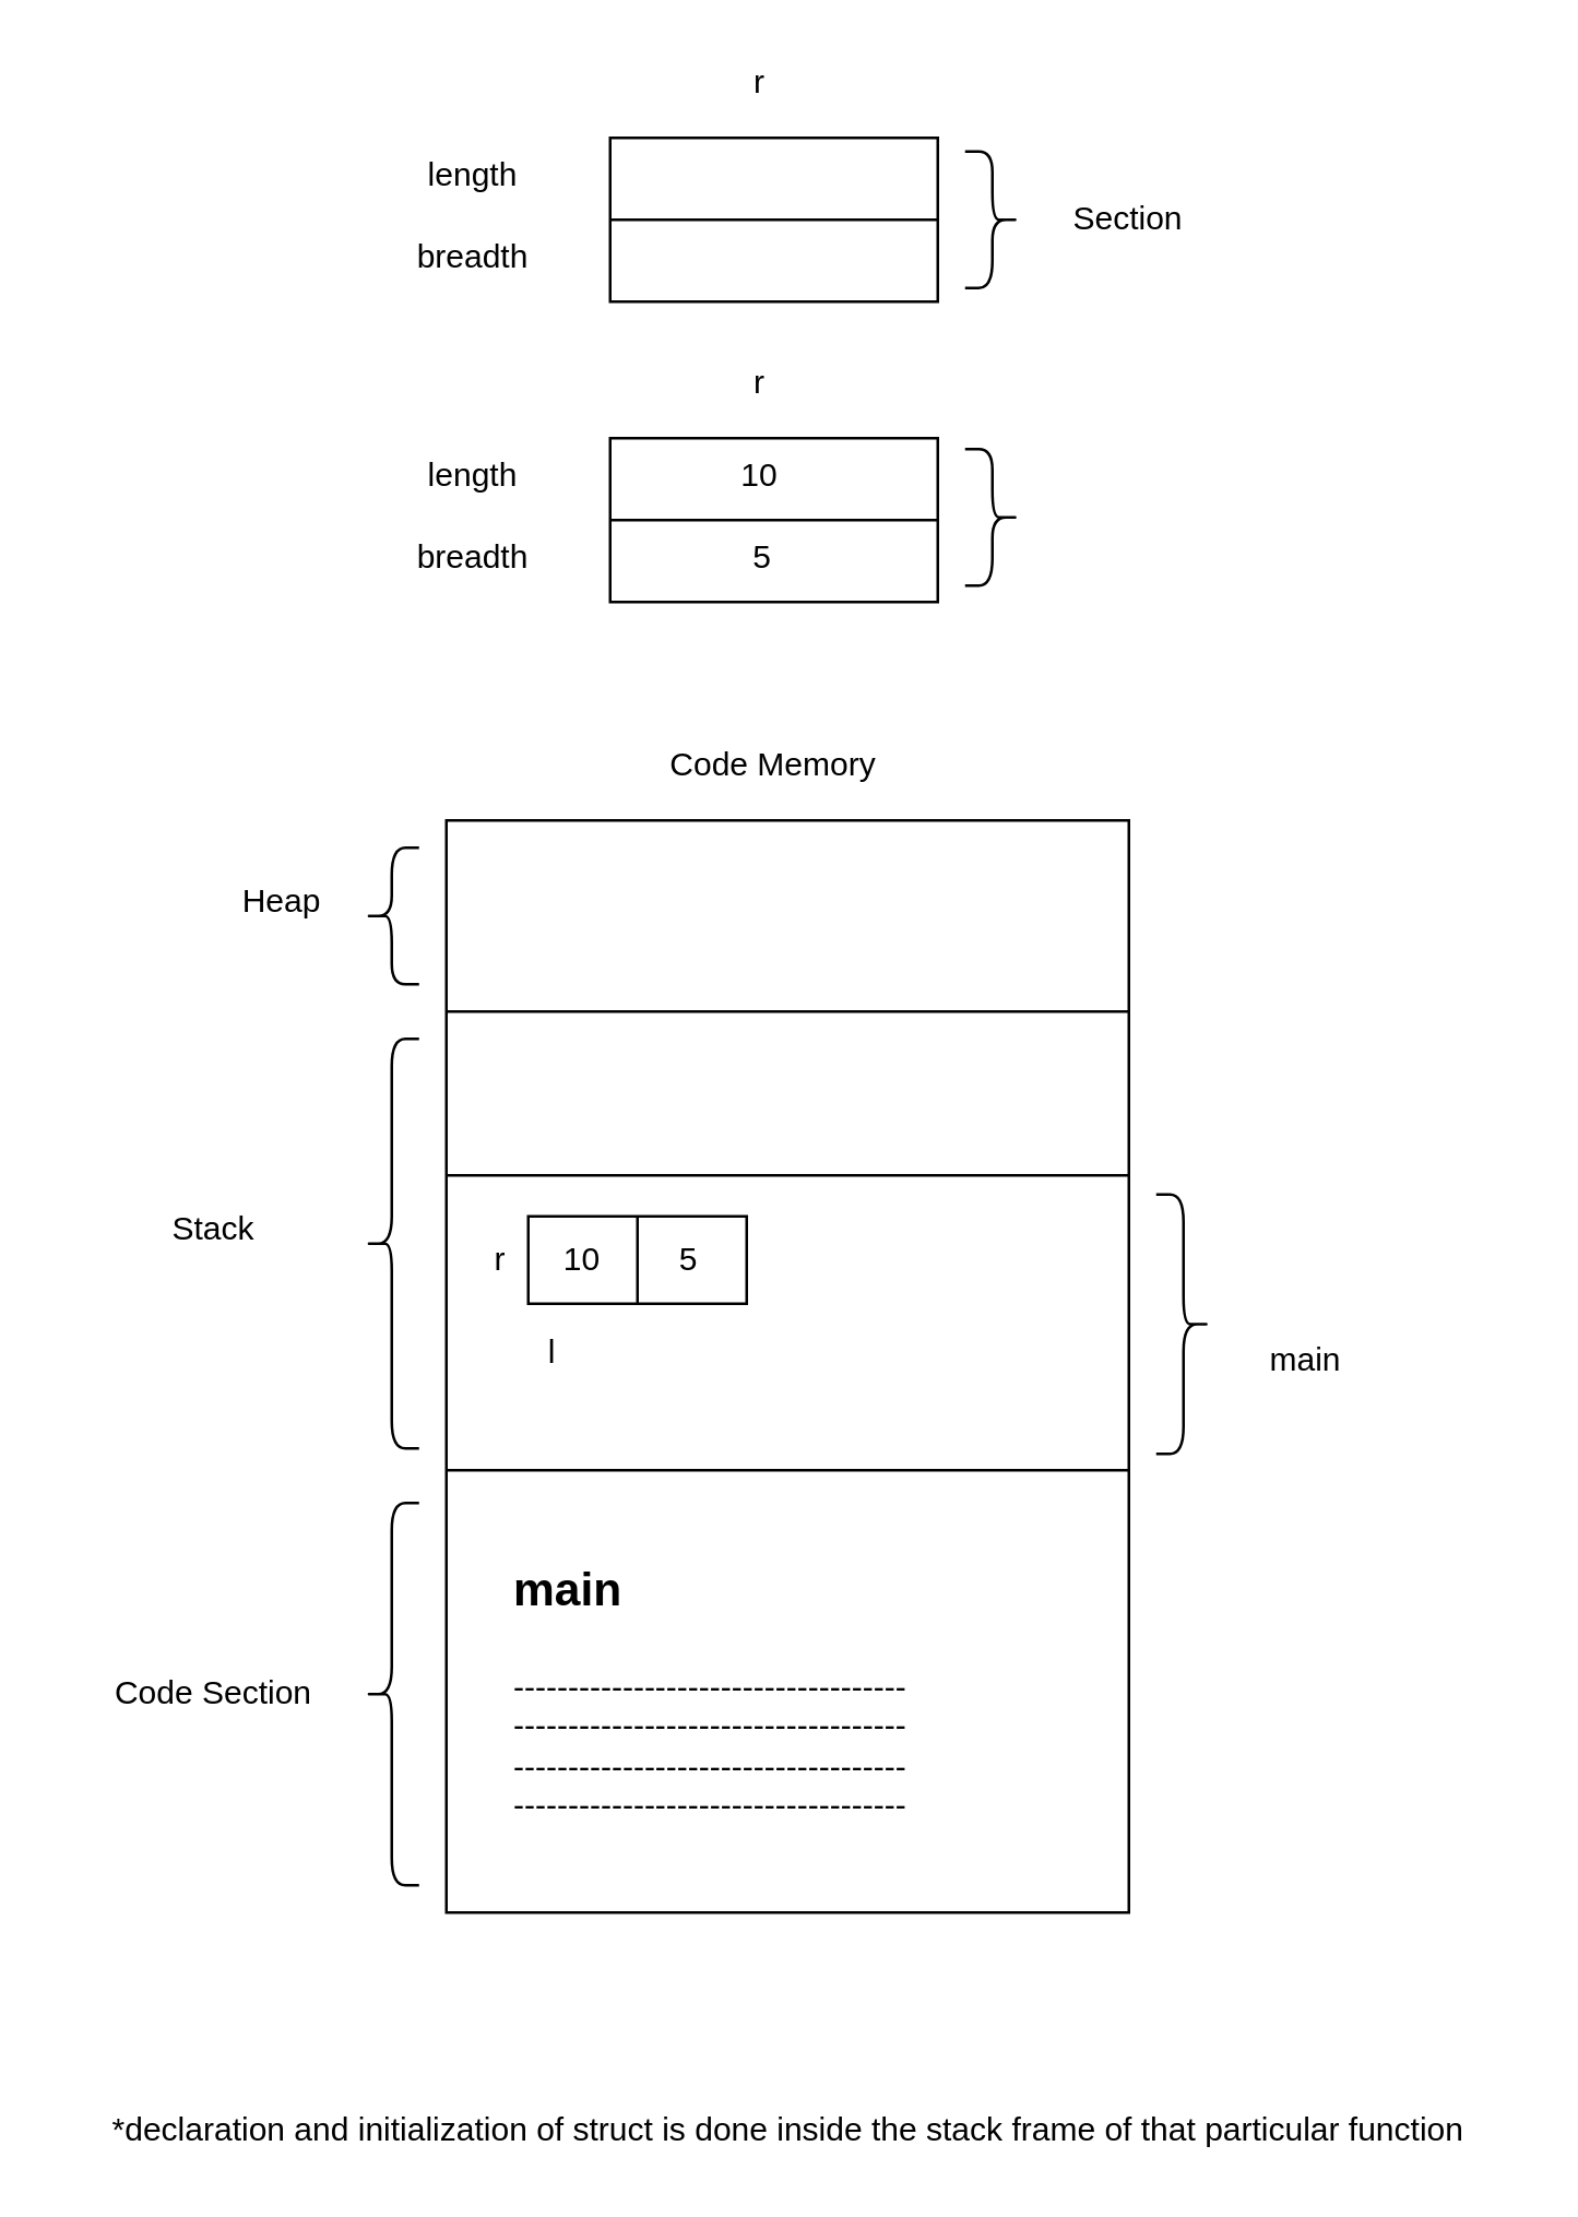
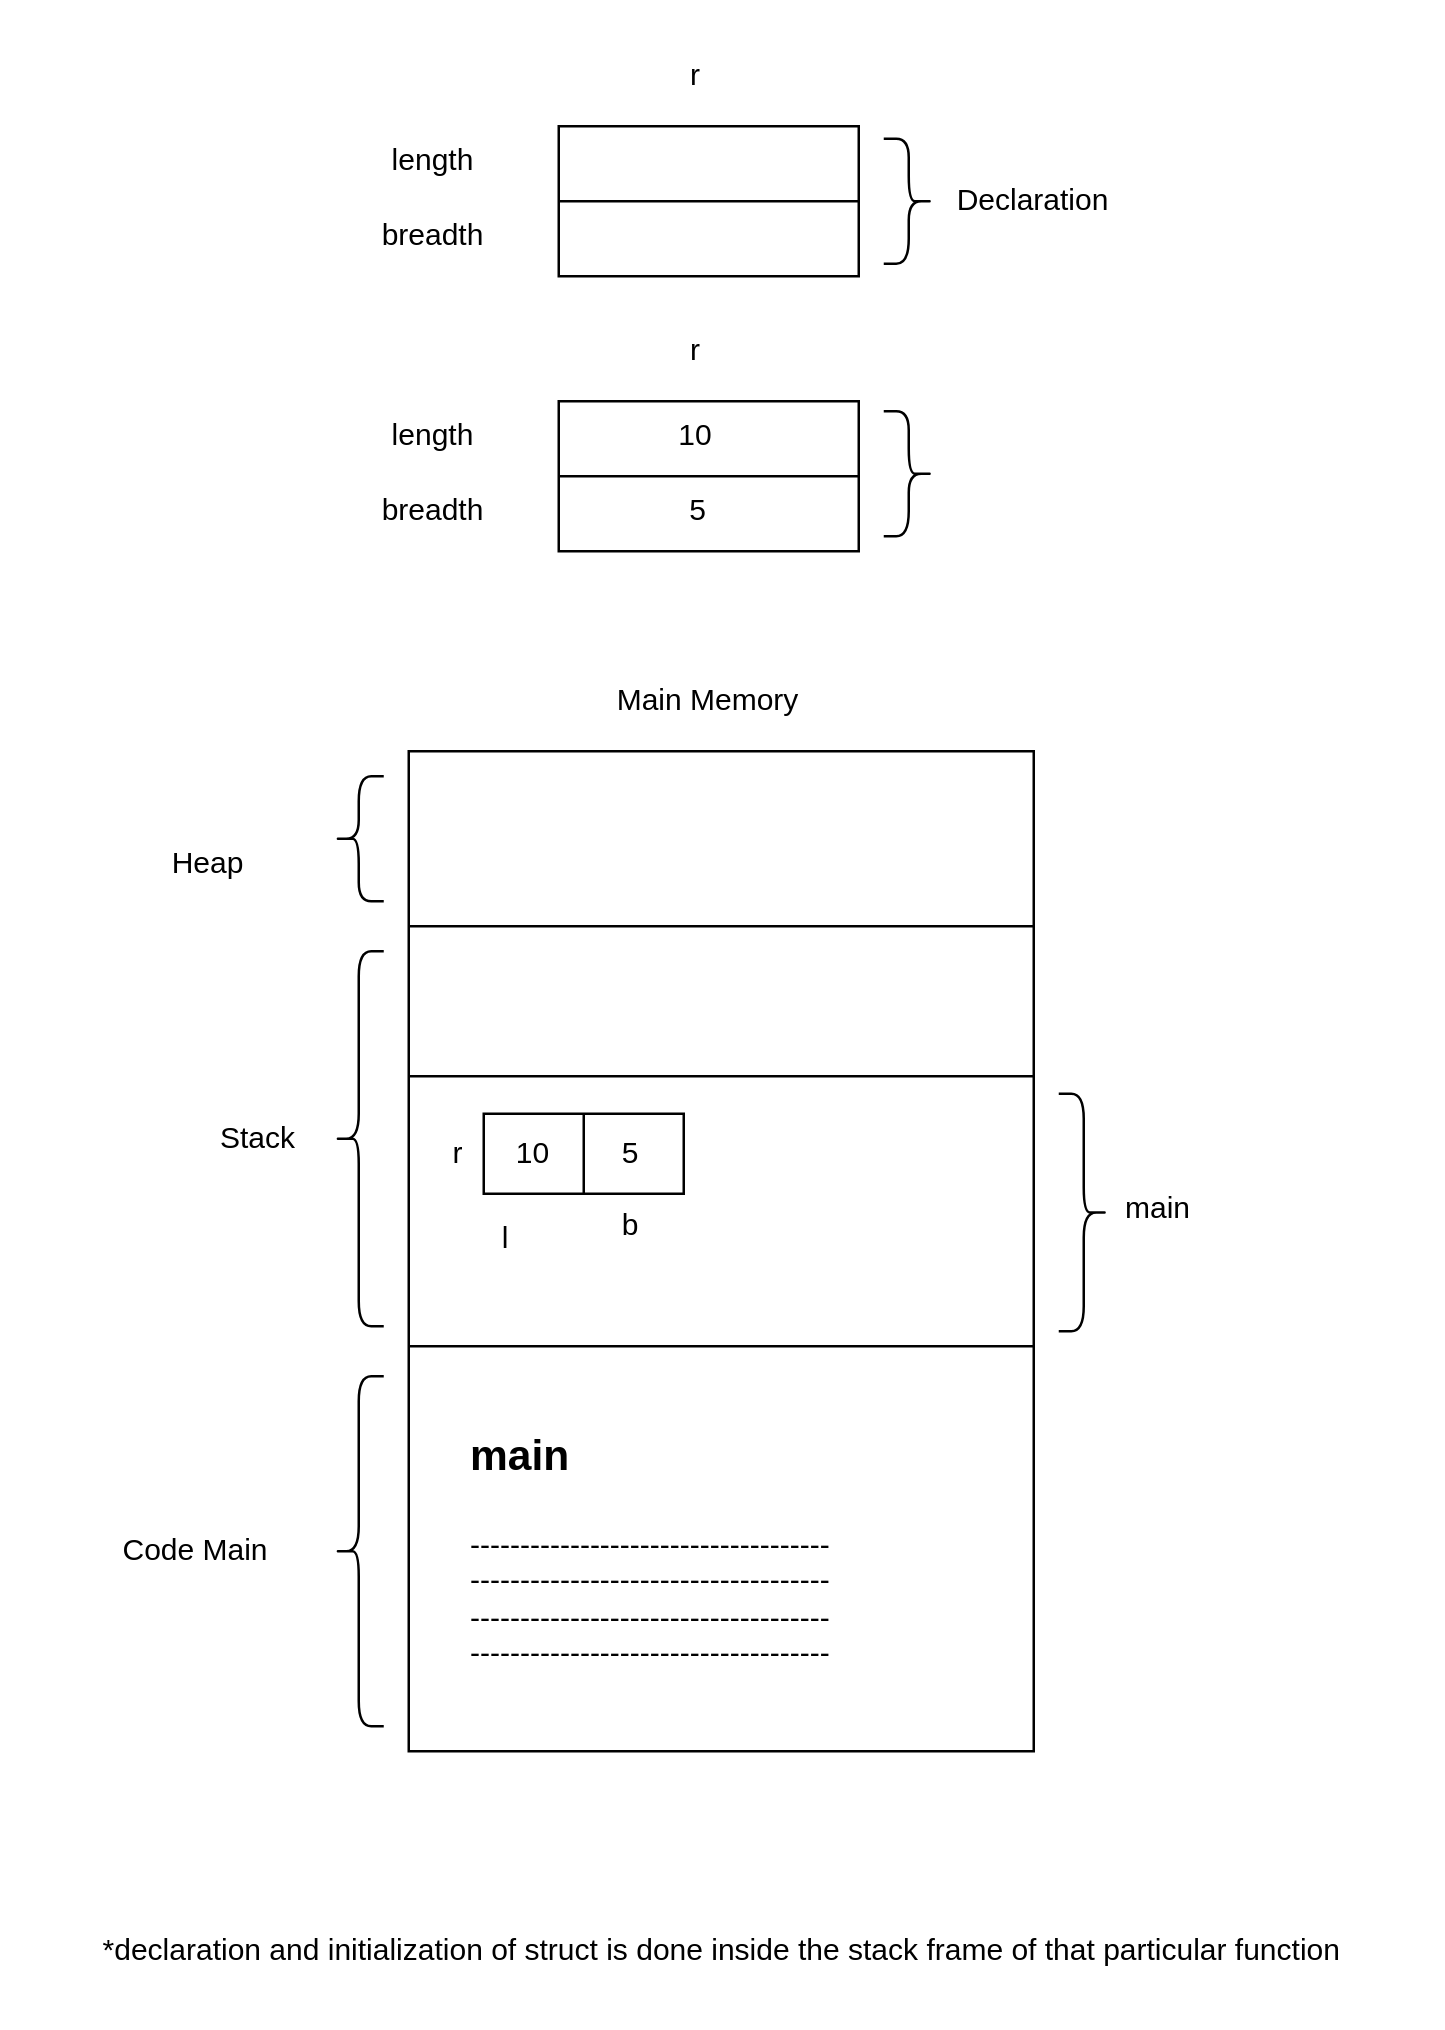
- <mxCell id="26" value="Section" style="text;html=1;strokeColor=none;fillColor=none;align=center;verticalAlign=middle;whiteSpace=wrap;rounded=0;" vertex="1" parent="1"><mxGeometry x="393" y="70" width="40" height="20" as="geometry" /></mxCell>
+ <mxCell id="26" value="Declaration" style="text;html=1;strokeColor=none;fillColor=none;align=center;verticalAlign=middle;whiteSpace=wrap;rounded=0;" vertex="1" parent="1"><mxGeometry x="393" y="70" width="40" height="20" as="geometry" /></mxCell>
- <mxCell id="3" value="Code Memory&lt;br&gt;" style="text;html=1;strokeColor=none;fillColor=none;align=center;verticalAlign=middle;whiteSpace=wrap;rounded=0;" vertex="1" parent="1"><mxGeometry x="213" y="270" width="140" height="20" as="geometry" /></mxCell>
+ <mxCell id="3" value="Main Memory&lt;br&gt;" style="text;html=1;strokeColor=none;fillColor=none;align=center;verticalAlign=middle;whiteSpace=wrap;rounded=0;" vertex="1" parent="1"><mxGeometry x="213" y="270" width="140" height="20" as="geometry" /></mxCell>
- <mxCell id="4" value="Heap" style="text;html=1;strokeColor=none;fillColor=none;align=center;verticalAlign=middle;whiteSpace=wrap;rounded=0;" vertex="1" parent="1"><mxGeometry x="83" y="320" width="40" height="20" as="geometry" /></mxCell>
+ <mxCell id="4" value="Heap" style="text;html=1;strokeColor=none;fillColor=none;align=center;verticalAlign=middle;whiteSpace=wrap;rounded=0;" vertex="1" parent="1"><mxGeometry x="63" y="335" width="40" height="20" as="geometry" /></mxCell>
- <mxCell id="5" value="Stack" style="text;html=1;strokeColor=none;fillColor=none;align=center;verticalAlign=middle;whiteSpace=wrap;rounded=0;" vertex="1" parent="1"><mxGeometry x="58" y="440" width="40" height="20" as="geometry" /></mxCell>
+ <mxCell id="5" value="Stack" style="text;html=1;strokeColor=none;fillColor=none;align=center;verticalAlign=middle;whiteSpace=wrap;rounded=0;" vertex="1" parent="1"><mxGeometry x="83" y="445" width="40" height="20" as="geometry" /></mxCell>
+ <mxCell id="36" value="b" style="text;html=1;strokeColor=none;fillColor=none;align=center;verticalAlign=middle;whiteSpace=wrap;rounded=0;" vertex="1" parent="1"><mxGeometry x="232" y="480" width="40" height="20" as="geometry" /></mxCell>
- <mxCell id="6" value="main" style="text;html=1;strokeColor=none;fillColor=none;align=center;verticalAlign=middle;whiteSpace=wrap;rounded=0;" vertex="1" parent="1"><mxGeometry x="458" y="487.5" width="40" height="20" as="geometry" /></mxCell>
+ <mxCell id="6" value="main" style="text;html=1;strokeColor=none;fillColor=none;align=center;verticalAlign=middle;whiteSpace=wrap;rounded=0;" vertex="1" parent="1"><mxGeometry x="443" y="472.5" width="40" height="20" as="geometry" /></mxCell>
- <mxCell id="7" value="Code Section" style="text;html=1;strokeColor=none;fillColor=none;align=center;verticalAlign=middle;whiteSpace=wrap;rounded=0;" vertex="1" parent="1"><mxGeometry x="38" y="610" width="80" height="20" as="geometry" /></mxCell>
+ <mxCell id="7" value="Code Main" style="text;html=1;strokeColor=none;fillColor=none;align=center;verticalAlign=middle;whiteSpace=wrap;rounded=0;" vertex="1" parent="1"><mxGeometry x="38" y="610" width="80" height="20" as="geometry" /></mxCell>
